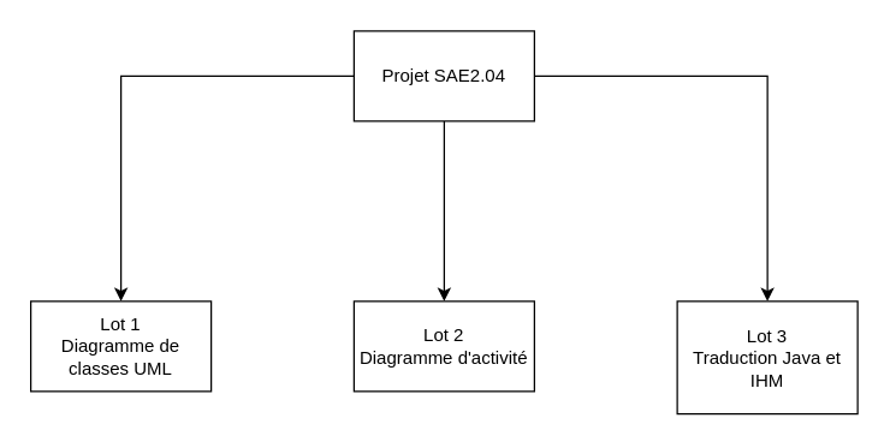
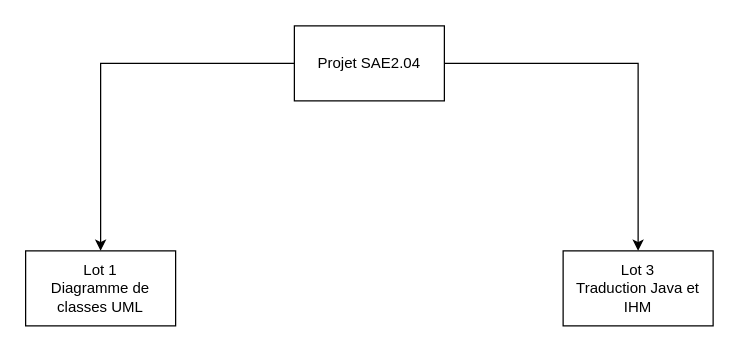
- <mxCell id="4" value="" style="edgeStyle=orthogonalEdgeStyle;rounded=0;orthogonalLoop=1;jettySize=auto;html=1;" edge="1" parent="1" source="5" target="8"><mxGeometry relative="1" as="geometry" /></mxCell>
- <mxCell id="8" value="&lt;div&gt;Lot 2&lt;/div&gt;&lt;div&gt;Diagramme d'activité&lt;br&gt;&lt;/div&gt;" style="whiteSpace=wrap;html=1;rounded=0;" vertex="1" parent="1"><mxGeometry x="235" y="200" width="120" height="60" as="geometry" /></mxCell>
- <mxCell id="7" value="&lt;div&gt;Lot 3&lt;/div&gt;&lt;div&gt;Traduction Java et IHM&lt;br&gt;&lt;/div&gt;" style="whiteSpace=wrap;html=1;rounded=0;" vertex="1" parent="1"><mxGeometry x="450" y="200" width="120" height="75" as="geometry" /></mxCell>
+ <mxCell id="7" value="&lt;div&gt;Lot 3&lt;/div&gt;&lt;div&gt;Traduction Java et IHM&lt;br&gt;&lt;/div&gt;" style="whiteSpace=wrap;html=1;rounded=0;" vertex="1" parent="1"><mxGeometry x="450" y="200" width="120" height="60" as="geometry" /></mxCell>
